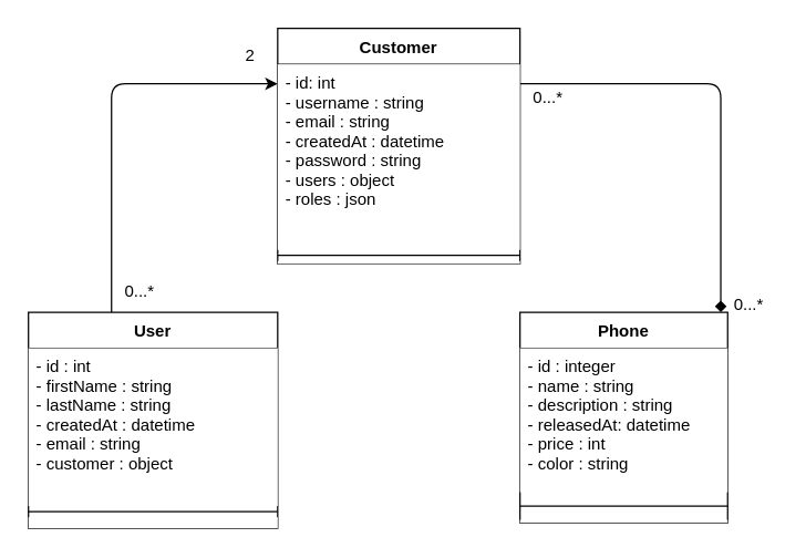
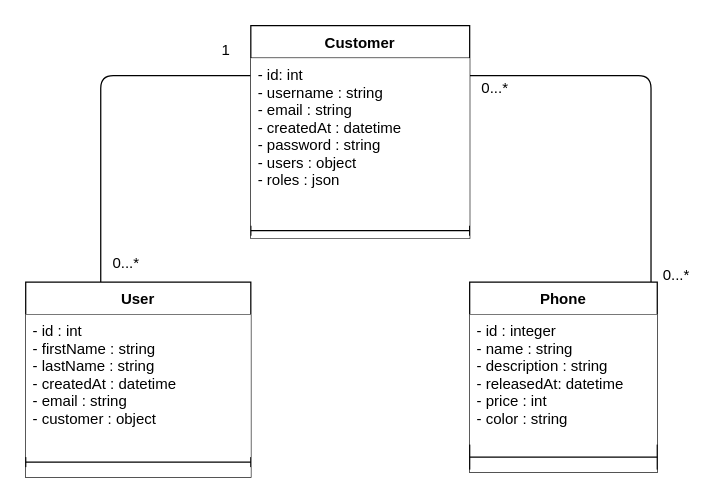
- <mxCell id="4" value="2" style="text;html=1;align=center;verticalAlign=middle;resizable=0;points=[];autosize=1;" parent="1" vertex="1"><mxGeometry x="170" y="30" width="20" height="20" as="geometry" /></mxCell>
+ <mxCell id="4" value="1" style="text;html=1;align=center;verticalAlign=middle;resizable=0;points=[];autosize=1;" parent="1" vertex="1"><mxGeometry x="170" y="30" width="20" height="20" as="geometry" /></mxCell>
- <mxCell id="2" value="" style="endArrow=classic;html=1;strokeWidth=1;edgeStyle=orthogonalEdgeStyle;" parent="1" source="8" target="12" edge="1"><mxGeometry width="50" height="50" relative="1" as="geometry"><mxPoint x="130" y="270" as="sourcePoint" /><mxPoint x="520" y="270" as="targetPoint" /><Array as="points"><mxPoint x="80" y="60" /></Array></mxGeometry></mxCell>
+ <mxCell id="2" value="" style="endArrow=none;html=1;strokeWidth=1;edgeStyle=orthogonalEdgeStyle;" parent="1" source="8" target="12" edge="1"><mxGeometry width="50" height="50" relative="1" as="geometry"><mxPoint x="130" y="270" as="sourcePoint" /><mxPoint x="520" y="270" as="targetPoint" /><Array as="points"><mxPoint x="80" y="60" /></Array></mxGeometry></mxCell>
- <mxCell id="3" value="" style="endArrow=diamond;html=1;strokeWidth=1;edgeStyle=orthogonalEdgeStyle;" parent="1" source="12" target="16" edge="1"><mxGeometry width="50" height="50" relative="1" as="geometry"><mxPoint x="90" y="220" as="sourcePoint" /><mxPoint x="265" y="65" as="targetPoint" /><Array as="points"><mxPoint x="520" y="60" /></Array></mxGeometry></mxCell>
+ <mxCell id="3" value="" style="endArrow=none;html=1;strokeWidth=1;edgeStyle=orthogonalEdgeStyle;" parent="1" source="12" target="16" edge="1"><mxGeometry width="50" height="50" relative="1" as="geometry"><mxPoint x="90" y="220" as="sourcePoint" /><mxPoint x="265" y="65" as="targetPoint" /><Array as="points"><mxPoint x="520" y="60" /></Array></mxGeometry></mxCell>
